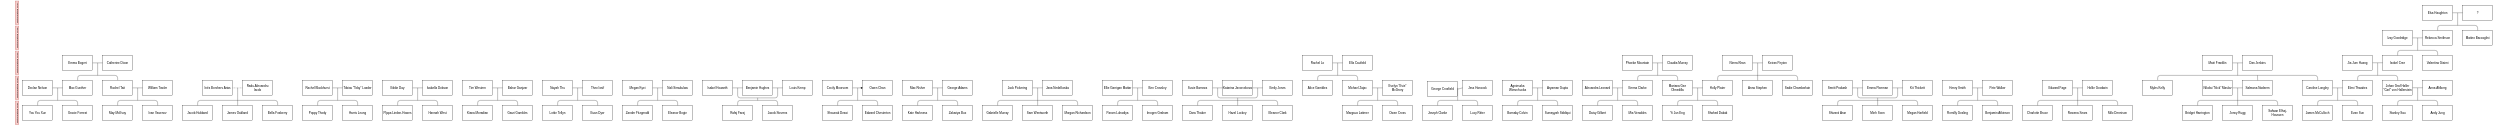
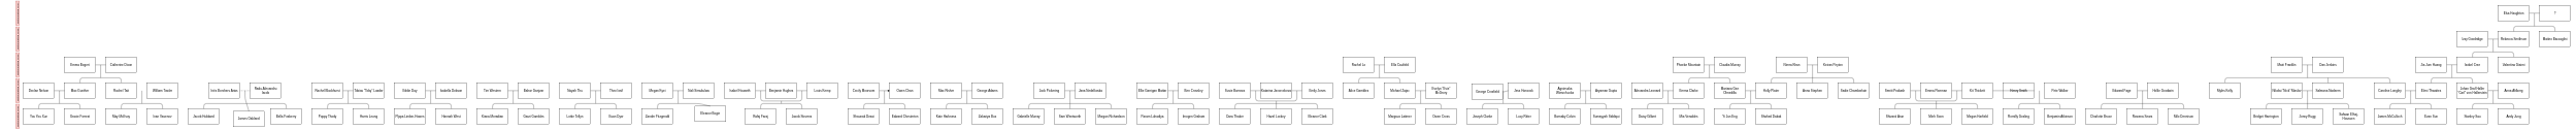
- <mxCell id="84" value="" style="endArrow=none;html=1;exitX=1;exitY=0.5;exitDx=0;exitDy=0;entryX=0;entryY=0.5;entryDx=0;entryDy=0;" parent="1" source="82" target="83" edge="1"><mxGeometry width="50" height="50" relative="1" as="geometry"><mxPoint x="780" y="620" as="sourcePoint" /><mxPoint x="830" y="570" as="targetPoint" /></mxGeometry></mxCell>
- <mxCell id="188" value="" style="endArrow=none;html=1;exitX=1;exitY=0.5;exitDx=0;exitDy=0;entryX=0;entryY=0.5;entryDx=0;entryDy=0;" edge="1" parent="1" source="186" target="187"><mxGeometry width="50" height="50" relative="1" as="geometry"><mxPoint x="8140" y="620" as="sourcePoint" /><mxPoint x="8190" y="570" as="targetPoint" /></mxGeometry></mxCell>
+ <mxCell id="188" value="" style="endArrow=none;html=1;exitX=1;exitY=0.5;exitDx=0;exitDy=0;" edge="1" parent="1" source="186" target="179"><mxGeometry width="50" height="50" relative="1" as="geometry"><mxPoint x="8140" y="620" as="sourcePoint" /><mxPoint x="8190" y="570" as="targetPoint" /></mxGeometry></mxCell>
- <mxCell id="88" value="James Oakland" style="whiteSpace=wrap;html=1;" parent="1" vertex="1"><mxGeometry x="890" y="420" width="120" height="60" as="geometry" /></mxCell>
+ <mxCell id="88" value="James Oakland" style="whiteSpace=wrap;html=1;" parent="1" vertex="1"><mxGeometry x="905" y="430" width="120" height="60" as="geometry" /></mxCell>
- <mxCell id="127" value="Eleanor Bogie" style="whiteSpace=wrap;html=1;" parent="1" vertex="1"><mxGeometry x="2650" y="420" width="120" height="60" as="geometry" /></mxCell>
+ <mxCell id="127" value="Eleanor Bogie" style="whiteSpace=wrap;html=1;" parent="1" vertex="1"><mxGeometry x="2695" y="410" width="120" height="60" as="geometry" /></mxCell>
